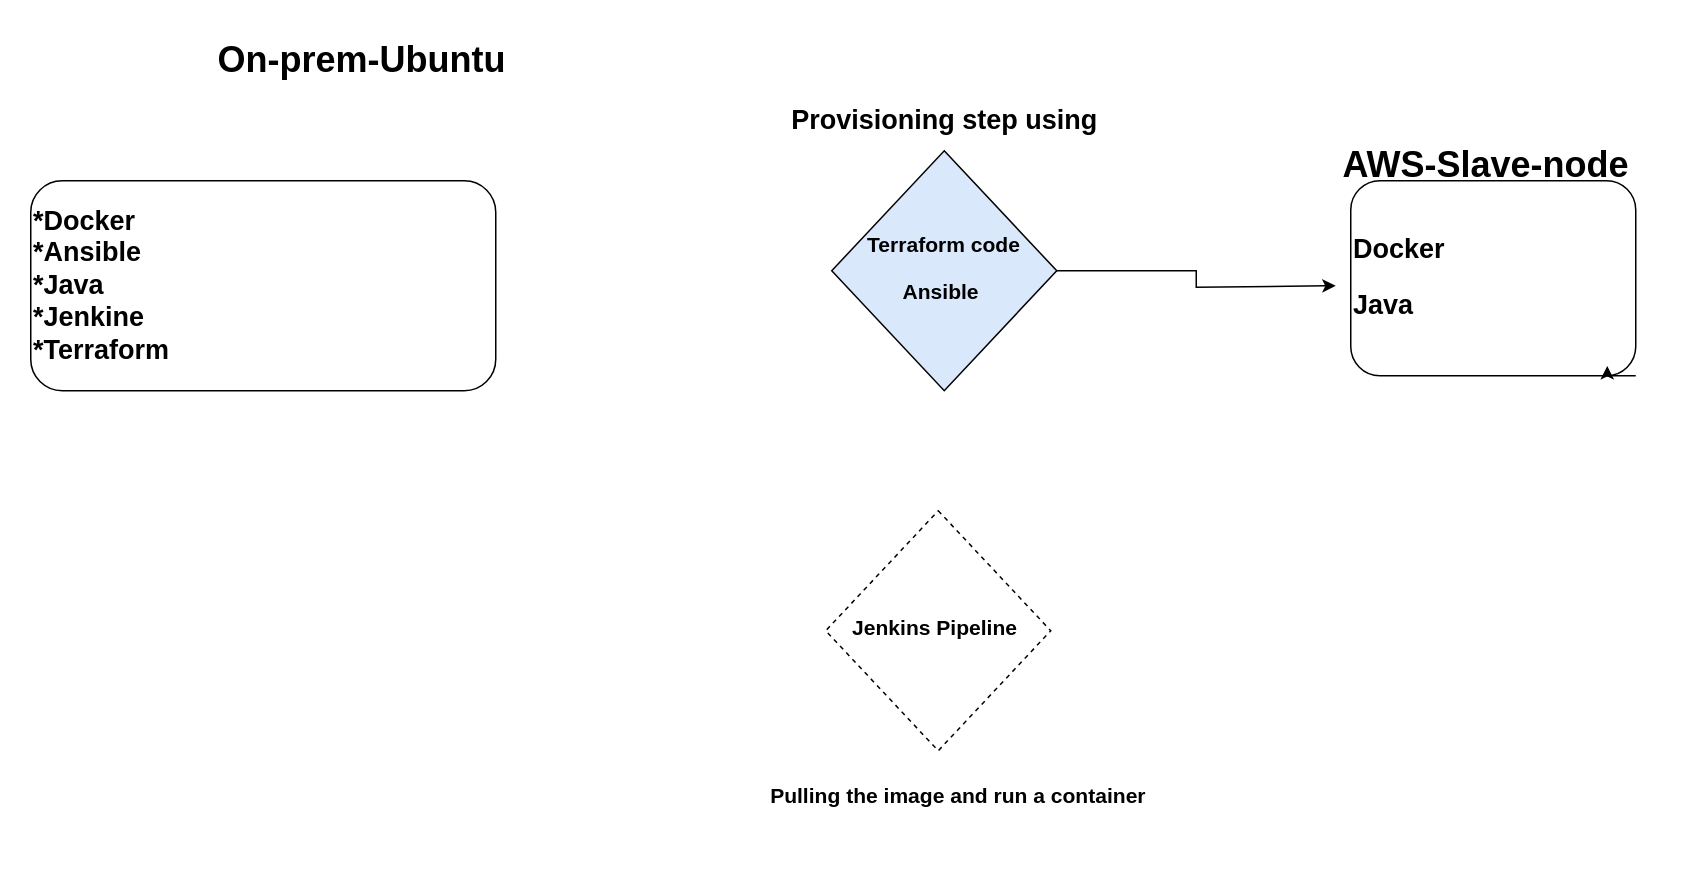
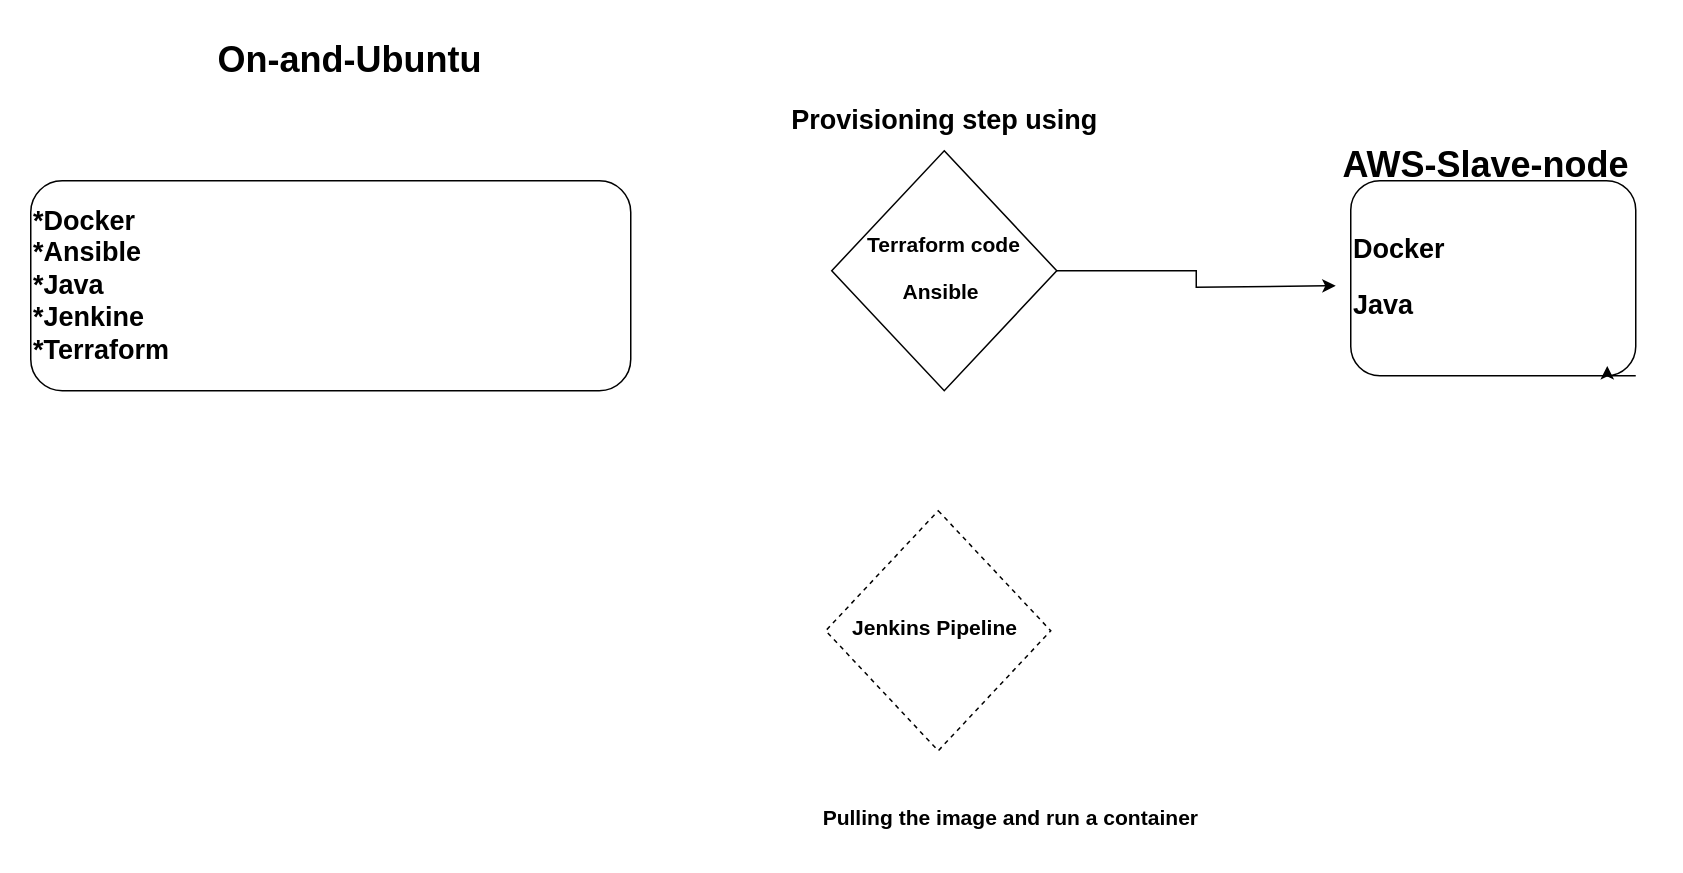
- <mxCell id="8" value="&lt;h1&gt;On-prem-Ubuntu&lt;/h1&gt;&lt;div&gt;&lt;br&gt;&lt;/div&gt;" style="text;html=1;strokeColor=none;fillColor=none;spacing=5;spacingTop=-20;whiteSpace=wrap;overflow=hidden;rounded=0;" vertex="1" parent="1"><mxGeometry x="140" y="20" width="250" height="80" as="geometry" /></mxCell>
+ <mxCell id="8" value="&lt;h1&gt;On-and-Ubuntu&lt;/h1&gt;&lt;div&gt;&lt;br&gt;&lt;/div&gt;" style="text;html=1;strokeColor=none;fillColor=none;spacing=5;spacingTop=-20;whiteSpace=wrap;overflow=hidden;rounded=0;" vertex="1" parent="1"><mxGeometry x="140" y="20" width="250" height="80" as="geometry" /></mxCell>
- <mxCell id="4" value="&lt;h3&gt;Terraform code&lt;/h3&gt;&lt;h3&gt;Ansible&amp;nbsp;&lt;/h3&gt;" style="rhombus;whiteSpace=wrap;html=1;shadow=0;fontFamily=Helvetica;fontSize=12;align=center;strokeWidth=1;spacing=6;spacingTop=-4;fillColor=#dae8fc;" vertex="1" parent="1"><mxGeometry x="554" y="100" width="150" height="160" as="geometry" /></mxCell>
+ <mxCell id="4" value="&lt;h3&gt;Terraform code&lt;/h3&gt;&lt;h3&gt;Ansible&amp;nbsp;&lt;/h3&gt;" style="rhombus;whiteSpace=wrap;html=1;shadow=0;fontFamily=Helvetica;fontSize=12;align=center;strokeWidth=1;spacing=6;spacingTop=-4;" vertex="1" parent="1"><mxGeometry x="554" y="100" width="150" height="160" as="geometry" /></mxCell>
- <mxCell id="2" value="&lt;div style=&quot;&quot;&gt;&lt;b style=&quot;background-color: initial; font-size: 18px;&quot;&gt;*Docker&lt;/b&gt;&lt;/div&gt;&lt;b style=&quot;background-color: initial; font-size: 18px;&quot;&gt;&lt;div style=&quot;&quot;&gt;&lt;b style=&quot;background-color: initial;&quot;&gt;*Ansible&lt;/b&gt;&lt;/div&gt;&lt;/b&gt;&lt;b style=&quot;background-color: initial; font-size: 18px;&quot;&gt;&lt;div style=&quot;&quot;&gt;&lt;b style=&quot;background-color: initial;&quot;&gt;*Java&lt;/b&gt;&lt;/div&gt;&lt;/b&gt;&lt;b style=&quot;background-color: initial; font-size: 18px;&quot;&gt;&lt;div style=&quot;&quot;&gt;&lt;b style=&quot;background-color: initial;&quot;&gt;*Jenkine&lt;/b&gt;&lt;/div&gt;&lt;/b&gt;&lt;b style=&quot;background-color: initial; font-size: 18px;&quot;&gt;&lt;div style=&quot;&quot;&gt;&lt;b style=&quot;background-color: initial;&quot;&gt;*Terraform&lt;/b&gt;&lt;/div&gt;&lt;/b&gt;" style="rounded=1;whiteSpace=wrap;html=1;fontSize=12;glass=0;strokeWidth=1;shadow=0;align=left;movable=1;resizable=1;rotatable=1;deletable=1;editable=1;locked=0;connectable=1;" vertex="1" parent="1"><mxGeometry x="20" y="120" width="310" height="140" as="geometry" /></mxCell>
+ <mxCell id="2" value="&lt;div style=&quot;&quot;&gt;&lt;b style=&quot;background-color: initial; font-size: 18px;&quot;&gt;*Docker&lt;/b&gt;&lt;/div&gt;&lt;b style=&quot;background-color: initial; font-size: 18px;&quot;&gt;&lt;div style=&quot;&quot;&gt;&lt;b style=&quot;background-color: initial;&quot;&gt;*Ansible&lt;/b&gt;&lt;/div&gt;&lt;/b&gt;&lt;b style=&quot;background-color: initial; font-size: 18px;&quot;&gt;&lt;div style=&quot;&quot;&gt;&lt;b style=&quot;background-color: initial;&quot;&gt;*Java&lt;/b&gt;&lt;/div&gt;&lt;/b&gt;&lt;b style=&quot;background-color: initial; font-size: 18px;&quot;&gt;&lt;div style=&quot;&quot;&gt;&lt;b style=&quot;background-color: initial;&quot;&gt;*Jenkine&lt;/b&gt;&lt;/div&gt;&lt;/b&gt;&lt;b style=&quot;background-color: initial; font-size: 18px;&quot;&gt;&lt;div style=&quot;&quot;&gt;&lt;b style=&quot;background-color: initial;&quot;&gt;*Terraform&lt;/b&gt;&lt;/div&gt;&lt;/b&gt;" style="rounded=1;whiteSpace=wrap;html=1;fontSize=12;glass=0;strokeWidth=1;shadow=0;align=left;movable=1;resizable=1;rotatable=1;deletable=1;editable=1;locked=0;connectable=1;" vertex="1" parent="1"><mxGeometry x="20" y="120" width="400" height="140" as="geometry" /></mxCell>
- <mxCell id="11" value="&lt;h3&gt;Pulling the image and run a container&amp;nbsp;&lt;/h3&gt;" style="text;html=1;align=center;verticalAlign=middle;resizable=0;points=[];autosize=1;strokeColor=none;fillColor=none;" vertex="1" parent="1"><mxGeometry x="500" y="500" width="280" height="60" as="geometry" /></mxCell>
+ <mxCell id="11" value="&lt;h3&gt;Pulling the image and run a container&amp;nbsp;&lt;/h3&gt;" style="text;html=1;align=center;verticalAlign=middle;resizable=0;points=[];autosize=1;strokeColor=none;fillColor=none;" vertex="1" parent="1"><mxGeometry x="535" y="515" width="280" height="60" as="geometry" /></mxCell>
